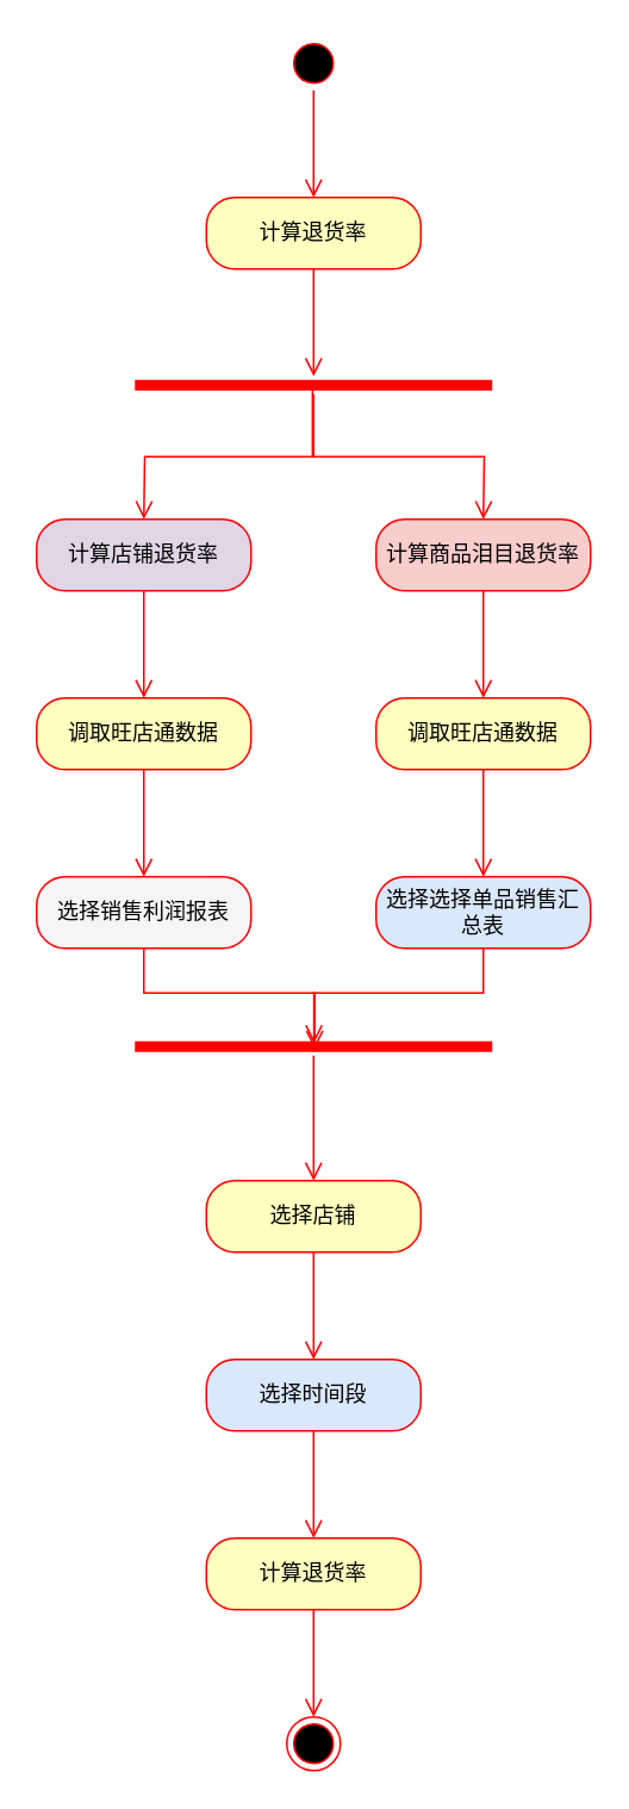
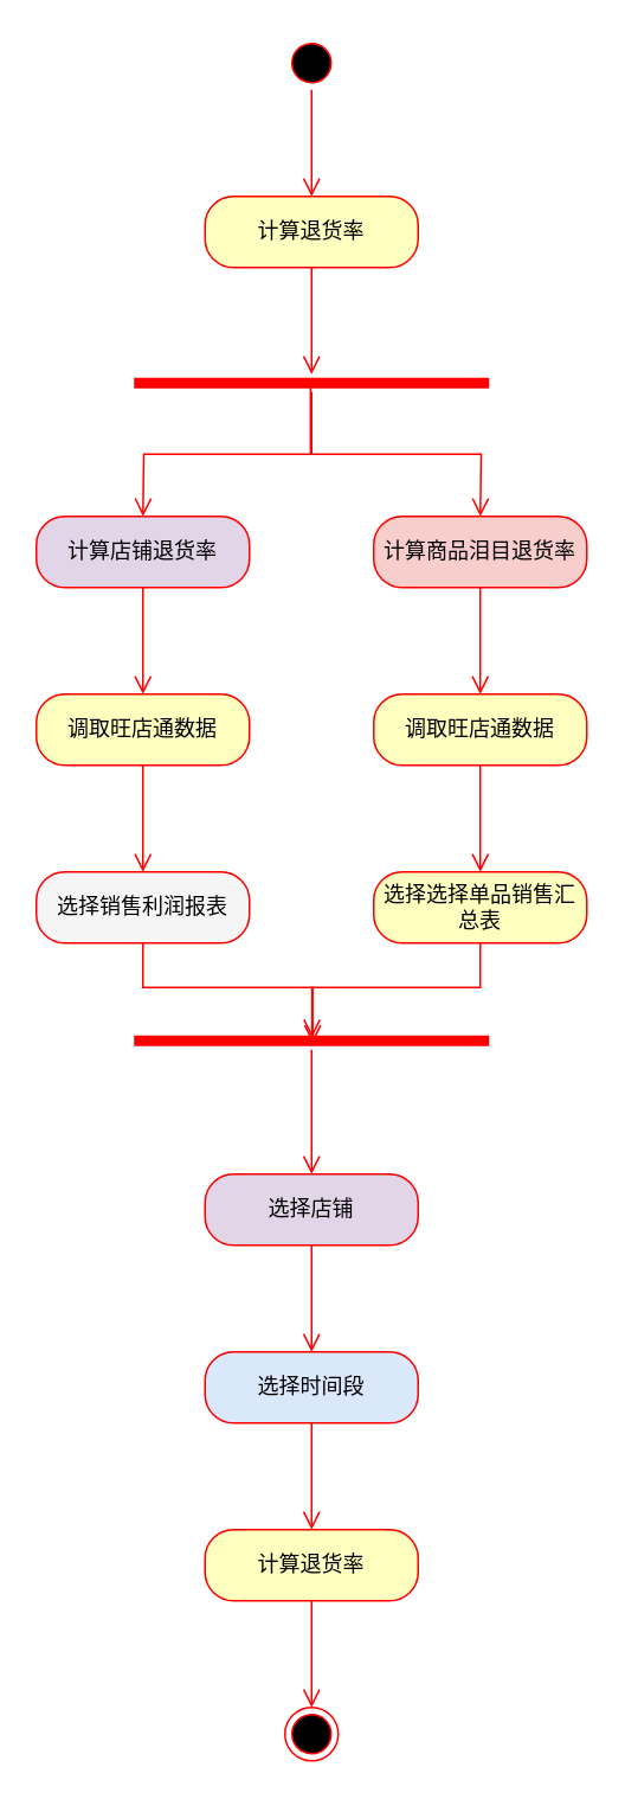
- <mxCell id="19" value="选择选择单品销售汇总表" style="rounded=1;whiteSpace=wrap;html=1;arcSize=40;fontColor=#000000;fillColor=#dae8fc;strokeColor=#ff0000;" vertex="1" parent="1"><mxGeometry x="210" y="490" width="120" height="40" as="geometry" /></mxCell>
+ <mxCell id="19" value="选择选择单品销售汇总表" style="rounded=1;whiteSpace=wrap;html=1;arcSize=40;fontColor=#000000;fillColor=#ffffc0;strokeColor=#ff0000;" vertex="1" parent="1"><mxGeometry x="210" y="490" width="120" height="40" as="geometry" /></mxCell>
- <mxCell id="21" value="选择店铺" style="rounded=1;whiteSpace=wrap;html=1;arcSize=40;fontColor=#000000;fillColor=#ffffc0;strokeColor=#ff0000;" vertex="1" parent="1"><mxGeometry x="115" y="660" width="120" height="40" as="geometry" /></mxCell>
+ <mxCell id="21" value="选择店铺" style="rounded=1;whiteSpace=wrap;html=1;arcSize=40;fontColor=#000000;fillColor=#e1d5e7;strokeColor=#ff0000;" vertex="1" parent="1"><mxGeometry x="115" y="660" width="120" height="40" as="geometry" /></mxCell>
